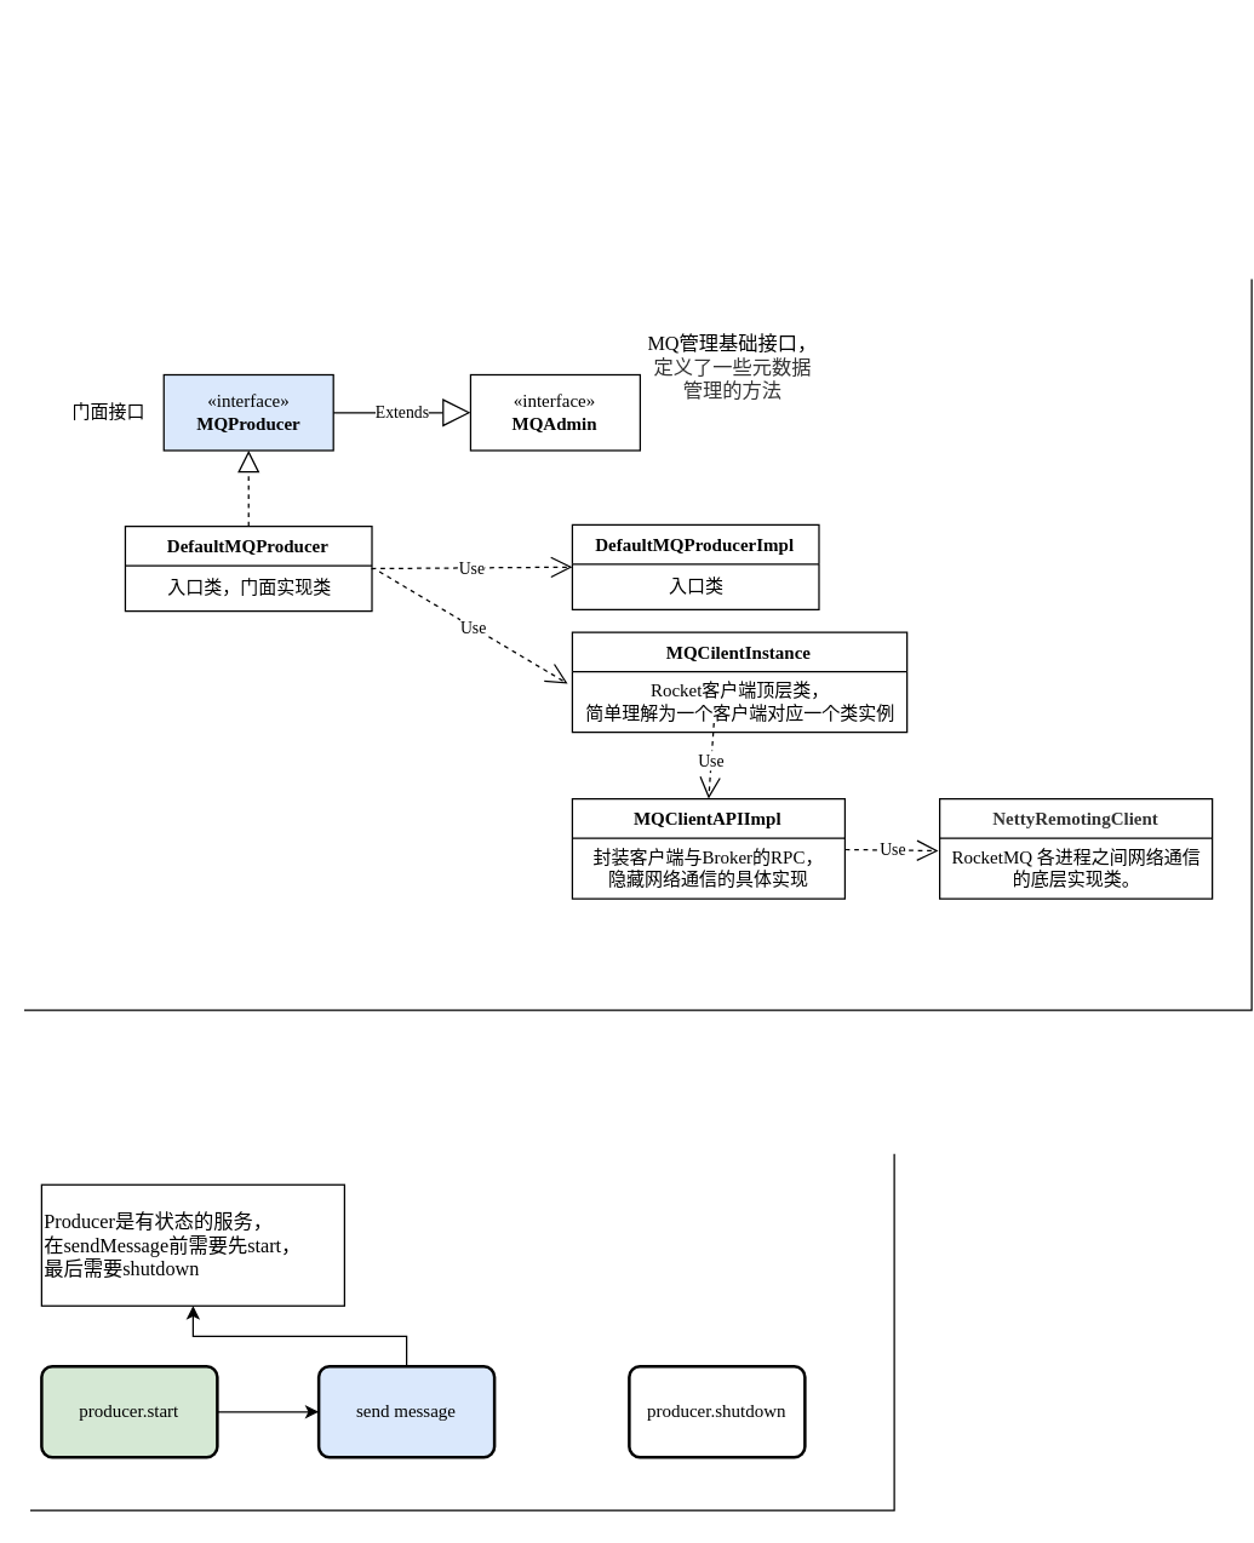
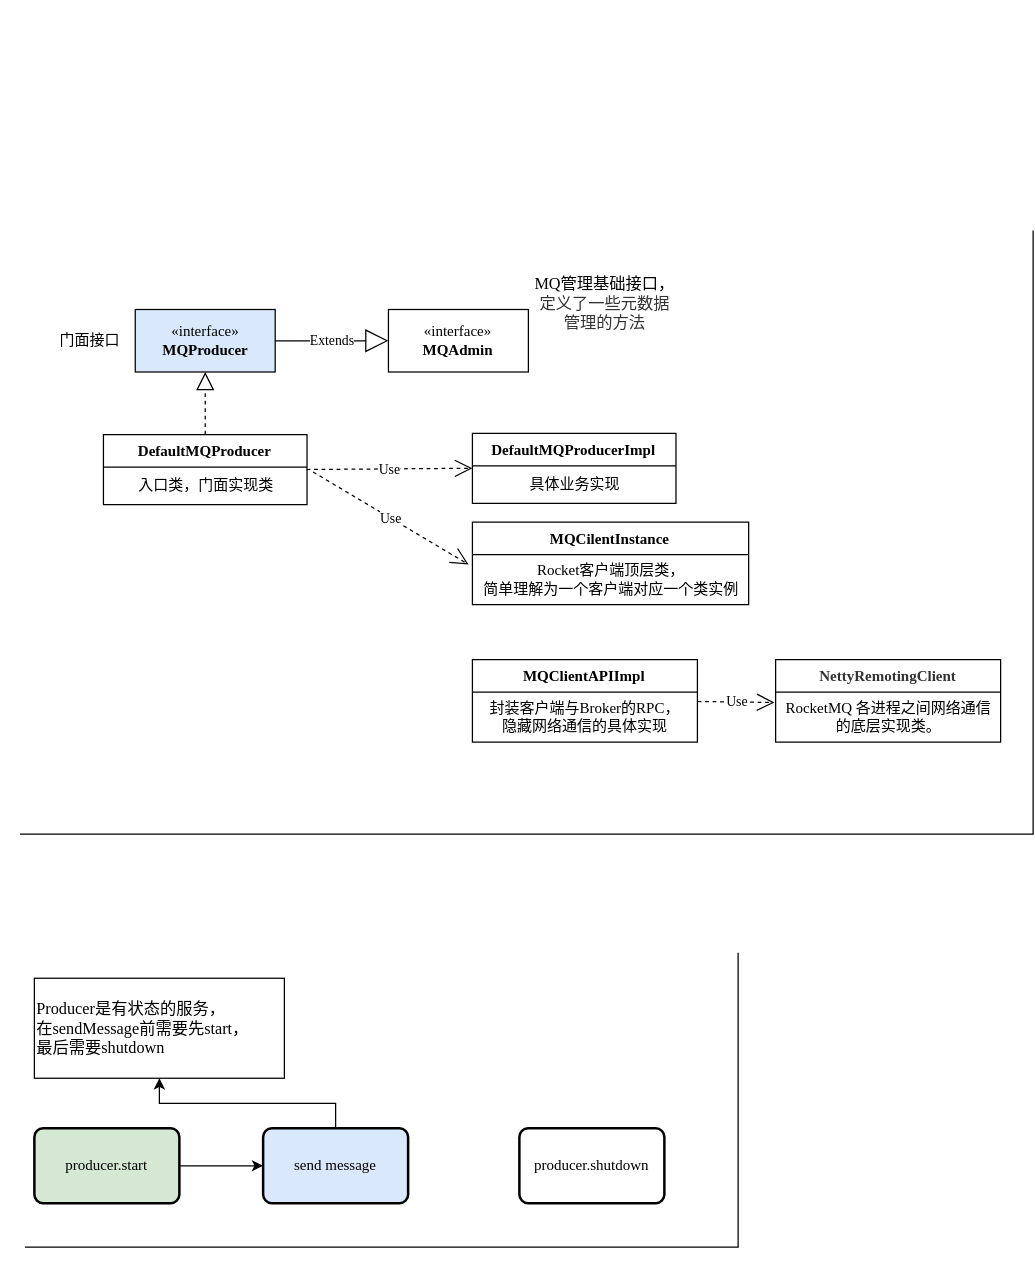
- <mxCell id="20" value="入口类" style="text;html=1;align=center;verticalAlign=middle;resizable=0;points=[];autosize=1;strokeColor=none;fillColor=none;fontFamily=Times New Roman;" vertex="1" parent="19"><mxGeometry y="26" width="162.857" height="30" as="geometry" /></mxCell>
+ <mxCell id="20" value="具体业务实现" style="text;html=1;align=center;verticalAlign=middle;resizable=0;points=[];autosize=1;strokeColor=none;fillColor=none;fontFamily=Times New Roman;" vertex="1" parent="19"><mxGeometry y="26" width="162.857" height="30" as="geometry" /></mxCell>
- <mxCell id="28" value="Use" style="endArrow=open;endSize=12;dashed=1;html=1;rounded=0;entryX=0.5;entryY=0;entryDx=0;entryDy=0;exitX=0.423;exitY=0.85;exitDx=0;exitDy=0;exitPerimeter=0;fontFamily=Times New Roman;" edge="1" parent="1" source="24" target="26"><mxGeometry width="160" relative="1" as="geometry"><mxPoint x="260" y="387" as="sourcePoint" /><mxPoint x="384" y="461" as="targetPoint" /></mxGeometry></mxCell>
